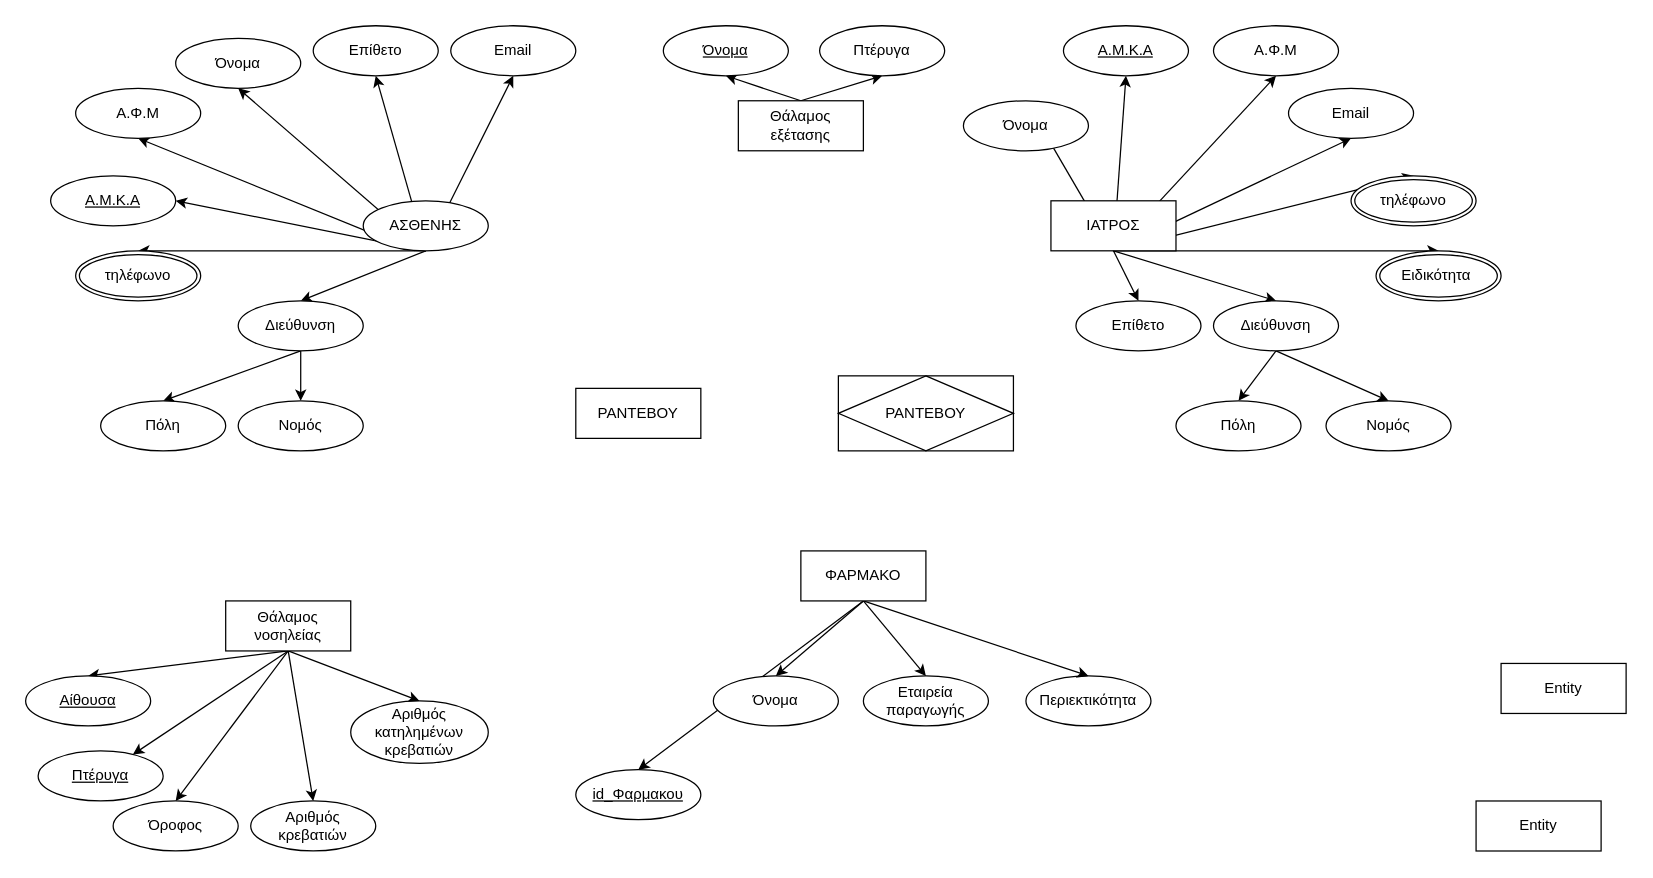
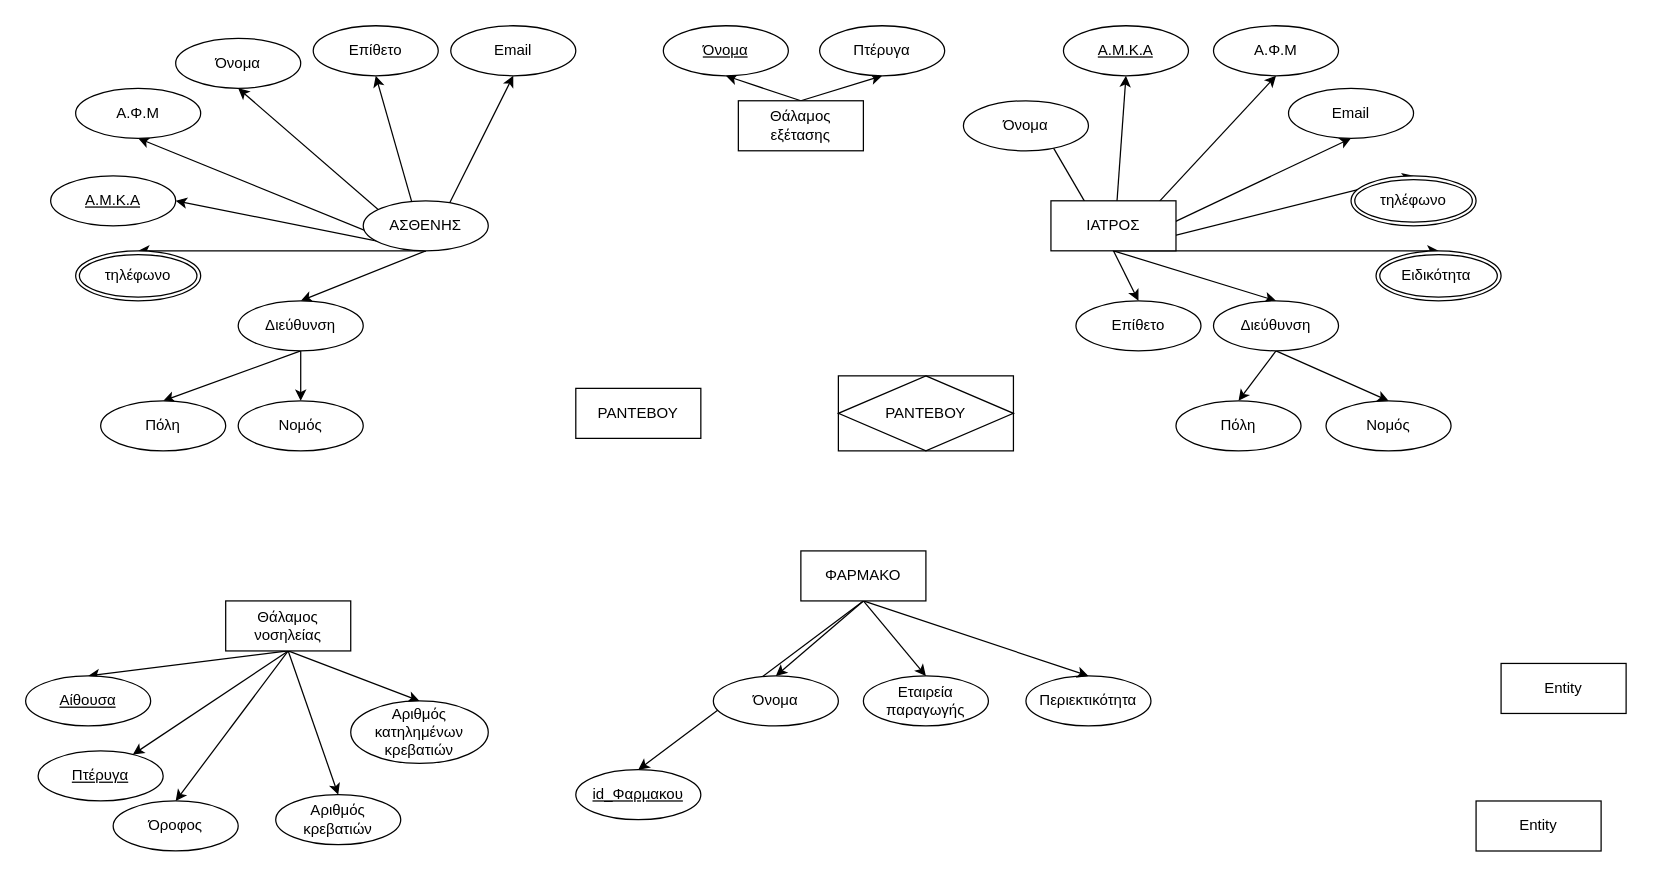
- <mxCell id="56" value="Αριθμός κρεβατιών" style="ellipse;whiteSpace=wrap;html=1;align=center;" parent="1" vertex="1"><mxGeometry x="200" y="640" width="100" height="40" as="geometry" /></mxCell>
+ <mxCell id="56" value="Αριθμός κρεβατιών" style="ellipse;whiteSpace=wrap;html=1;align=center;" parent="1" vertex="1"><mxGeometry x="220" y="635" width="100" height="40" as="geometry" /></mxCell>
